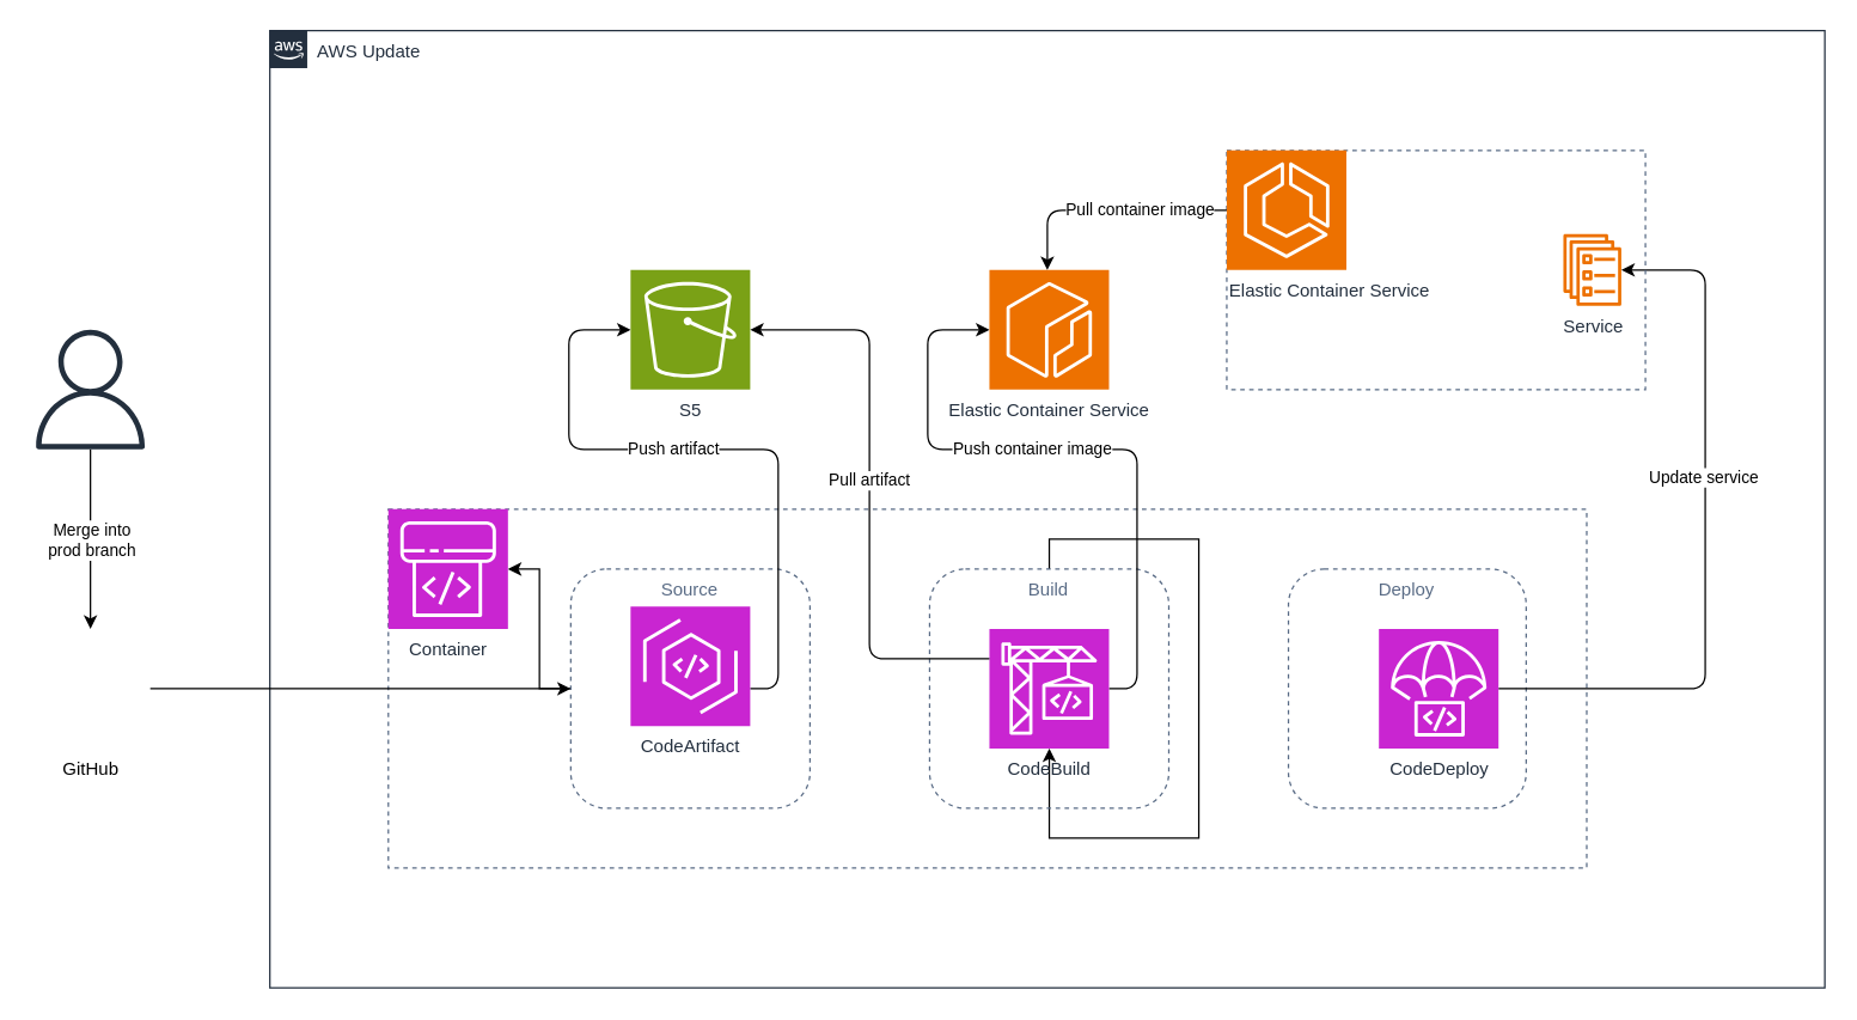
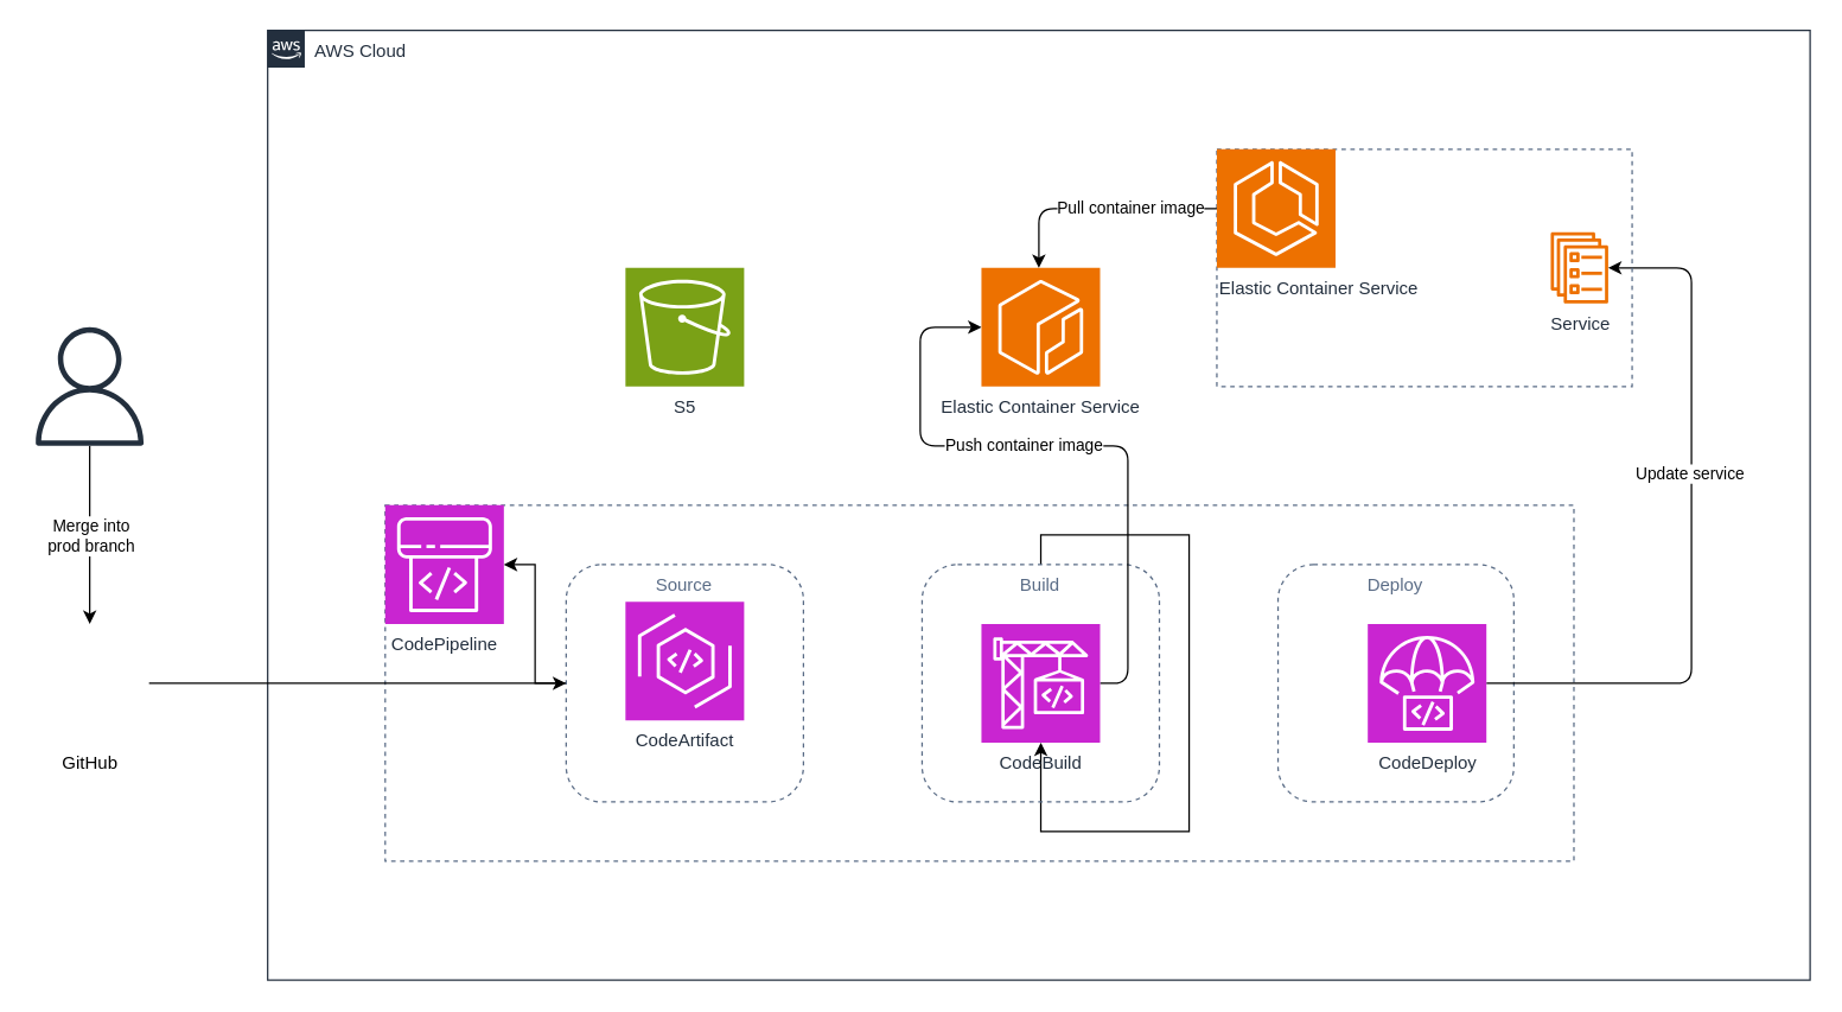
- <mxCell id="2" value="AWS Update" style="points=[[0,0],[0.25,0],[0.5,0],[0.75,0],[1,0],[1,0.25],[1,0.5],[1,0.75],[1,1],[0.75,1],[0.5,1],[0.25,1],[0,1],[0,0.75],[0,0.5],[0,0.25]];outlineConnect=0;gradientColor=none;html=1;whiteSpace=wrap;fontSize=12;fontStyle=0;container=1;pointerEvents=0;collapsible=0;recursiveResize=0;shape=mxgraph.aws4.group;grIcon=mxgraph.aws4.group_aws_cloud_alt;strokeColor=#232F3E;fillColor=none;verticalAlign=top;align=left;spacingLeft=30;fontColor=#232F3E;dashed=0;" parent="1" vertex="1"><mxGeometry x="180" y="20" width="1040" height="640" as="geometry" /></mxCell>
+ <mxCell id="2" value="AWS Cloud" style="points=[[0,0],[0.25,0],[0.5,0],[0.75,0],[1,0],[1,0.25],[1,0.5],[1,0.75],[1,1],[0.75,1],[0.5,1],[0.25,1],[0,1],[0,0.75],[0,0.5],[0,0.25]];outlineConnect=0;gradientColor=none;html=1;whiteSpace=wrap;fontSize=12;fontStyle=0;container=1;pointerEvents=0;collapsible=0;recursiveResize=0;shape=mxgraph.aws4.group;grIcon=mxgraph.aws4.group_aws_cloud_alt;strokeColor=#232F3E;fillColor=none;verticalAlign=top;align=left;spacingLeft=30;fontColor=#232F3E;dashed=0;" parent="1" vertex="1"><mxGeometry x="180" y="20" width="1040" height="640" as="geometry" /></mxCell>
- <mxCell id="6" style="edgeStyle=orthogonalEdgeStyle;rounded=1;orthogonalLoop=1;jettySize=auto;html=1;curved=0;" edge="1" parent="2" source="8" target="25"><mxGeometry relative="1" as="geometry"><Array as="points"><mxPoint x="340" y="440" /><mxPoint x="340" y="280" /><mxPoint x="200" y="280" /><mxPoint x="200" y="200" /></Array></mxGeometry></mxCell>
- <mxCell id="7" value="Push artifact" style="edgeLabel;html=1;align=center;verticalAlign=middle;resizable=0;points=[];" vertex="1" connectable="0" parent="6"><mxGeometry x="0.167" y="-1" relative="1" as="geometry"><mxPoint x="8" as="offset" /></mxGeometry></mxCell>
- <mxCell id="26" style="edgeStyle=orthogonalEdgeStyle;rounded=1;orthogonalLoop=1;jettySize=auto;html=1;entryX=1;entryY=0.5;entryDx=0;entryDy=0;entryPerimeter=0;curved=0;" edge="1" parent="2" source="17" target="25"><mxGeometry relative="1" as="geometry"><Array as="points"><mxPoint x="401" y="420" /><mxPoint x="401" y="200" /></Array></mxGeometry></mxCell>
- <mxCell id="27" value="Pull artifact" style="edgeLabel;html=1;align=center;verticalAlign=middle;resizable=0;points=[];" vertex="1" connectable="0" parent="26"><mxGeometry x="0.807" relative="1" as="geometry"><mxPoint x="42" y="100" as="offset" /></mxGeometry></mxCell>
- <mxCell id="18" value="Container" style="sketch=0;points=[[0,0,0],[0.25,0,0],[0.5,0,0],[0.75,0,0],[1,0,0],[0,1,0],[0.25,1,0],[0.5,1,0],[0.75,1,0],[1,1,0],[0,0.25,0],[0,0.5,0],[0,0.75,0],[1,0.25,0],[1,0.5,0],[1,0.75,0]];outlineConnect=0;fontColor=#232F3E;fillColor=#C925D1;strokeColor=#ffffff;dashed=0;verticalLabelPosition=bottom;verticalAlign=top;align=center;html=1;fontSize=12;fontStyle=0;aspect=fixed;shape=mxgraph.aws4.resourceIcon;resIcon=mxgraph.aws4.codepipeline;" parent="2" vertex="1"><mxGeometry x="79.25" y="320" width="80" height="80" as="geometry" /></mxCell>
+ <mxCell id="18" value="CodePipeline" style="sketch=0;points=[[0,0,0],[0.25,0,0],[0.5,0,0],[0.75,0,0],[1,0,0],[0,1,0],[0.25,1,0],[0.5,1,0],[0.75,1,0],[1,1,0],[0,0.25,0],[0,0.5,0],[0,0.75,0],[1,0.25,0],[1,0.5,0],[1,0.75,0]];outlineConnect=0;fontColor=#232F3E;fillColor=#C925D1;strokeColor=#ffffff;dashed=0;verticalLabelPosition=bottom;verticalAlign=top;align=center;html=1;fontSize=12;fontStyle=0;aspect=fixed;shape=mxgraph.aws4.resourceIcon;resIcon=mxgraph.aws4.codepipeline;" parent="2" vertex="1"><mxGeometry x="79.25" y="320" width="80" height="80" as="geometry" /></mxCell>
